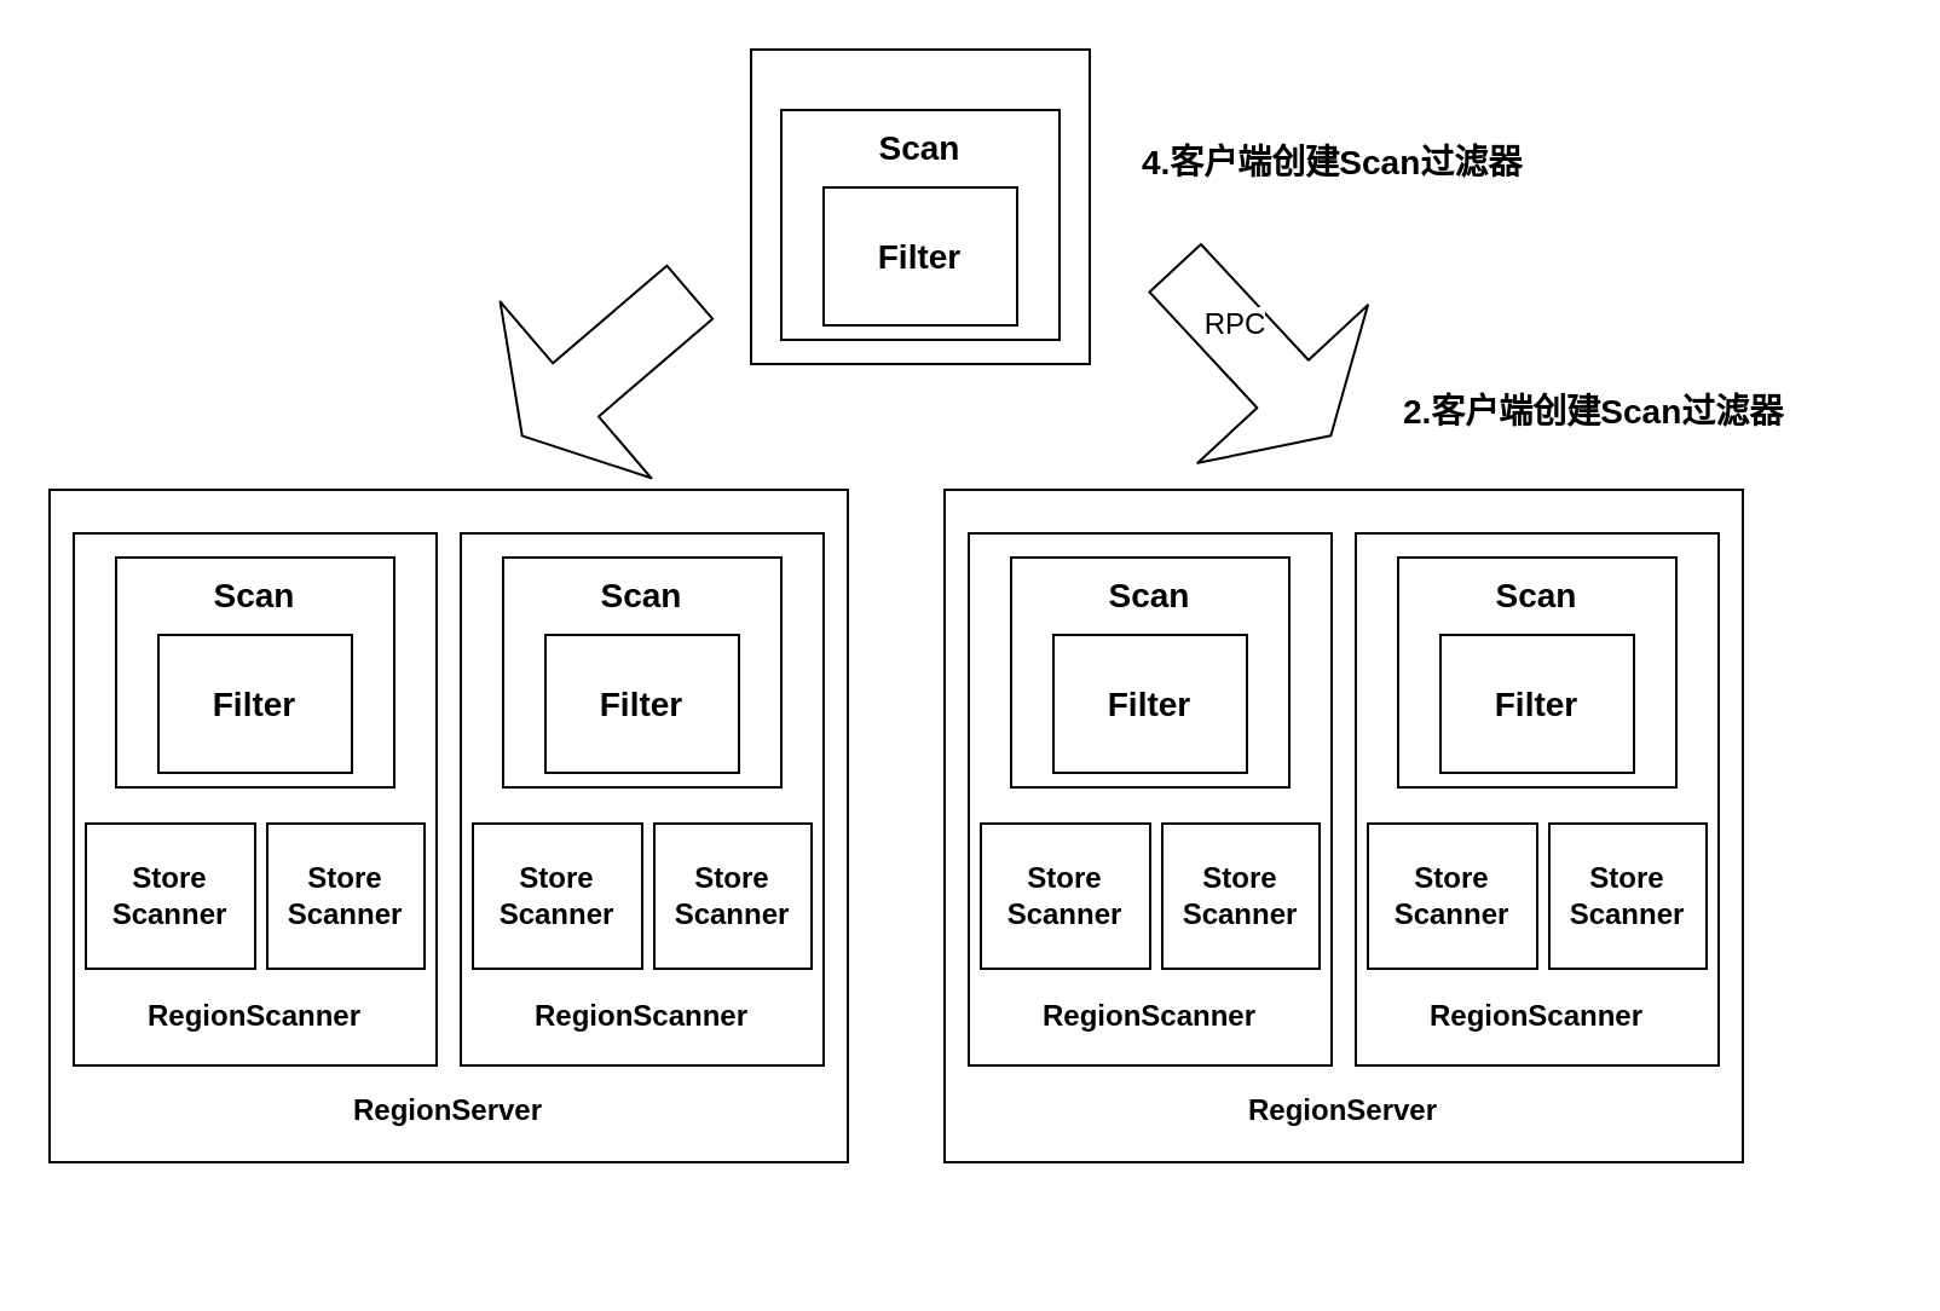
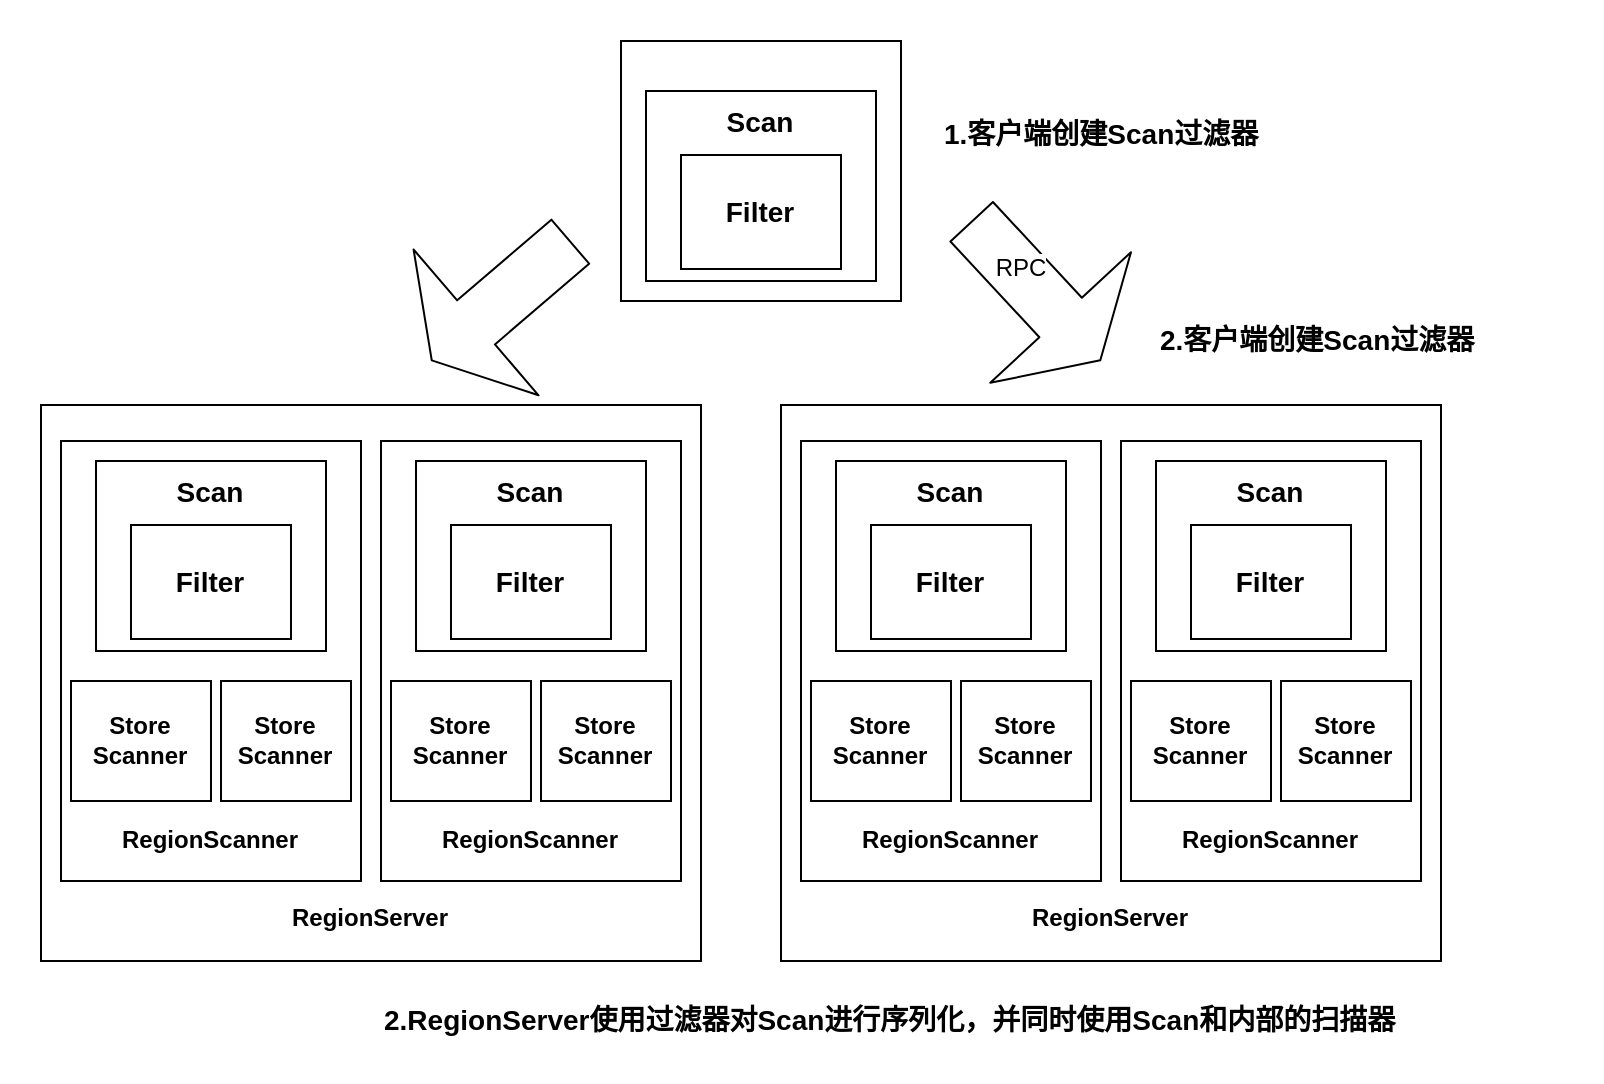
- <mxCell id="8" value="&lt;font style=&quot;font-size: 14px&quot;&gt;&lt;b&gt;4.客户端创建Scan过滤器&lt;/b&gt;&lt;/font&gt;" style="text;html=1;strokeColor=none;fillColor=none;align=left;verticalAlign=middle;whiteSpace=wrap;rounded=0;" vertex="1" parent="1"><mxGeometry x="470" y="57" width="170" height="20" as="geometry" /></mxCell>
+ <mxCell id="8" value="&lt;font style=&quot;font-size: 14px&quot;&gt;&lt;b&gt;1.客户端创建Scan过滤器&lt;/b&gt;&lt;/font&gt;" style="text;html=1;strokeColor=none;fillColor=none;align=left;verticalAlign=middle;whiteSpace=wrap;rounded=0;" vertex="1" parent="1"><mxGeometry x="470" y="57" width="170" height="20" as="geometry" /></mxCell>
+ <mxCell id="48" value="&lt;font style=&quot;font-size: 14px&quot;&gt;&lt;b&gt;2.RegionServer使用过滤器对Scan进行序列化，并同时使用Scan和内部的扫描器&lt;/b&gt;&lt;/font&gt;" style="text;html=1;strokeColor=none;fillColor=none;align=left;verticalAlign=middle;whiteSpace=wrap;rounded=0;" vertex="1" parent="1"><mxGeometry x="190" y="500" width="540" height="20" as="geometry" /></mxCell>
